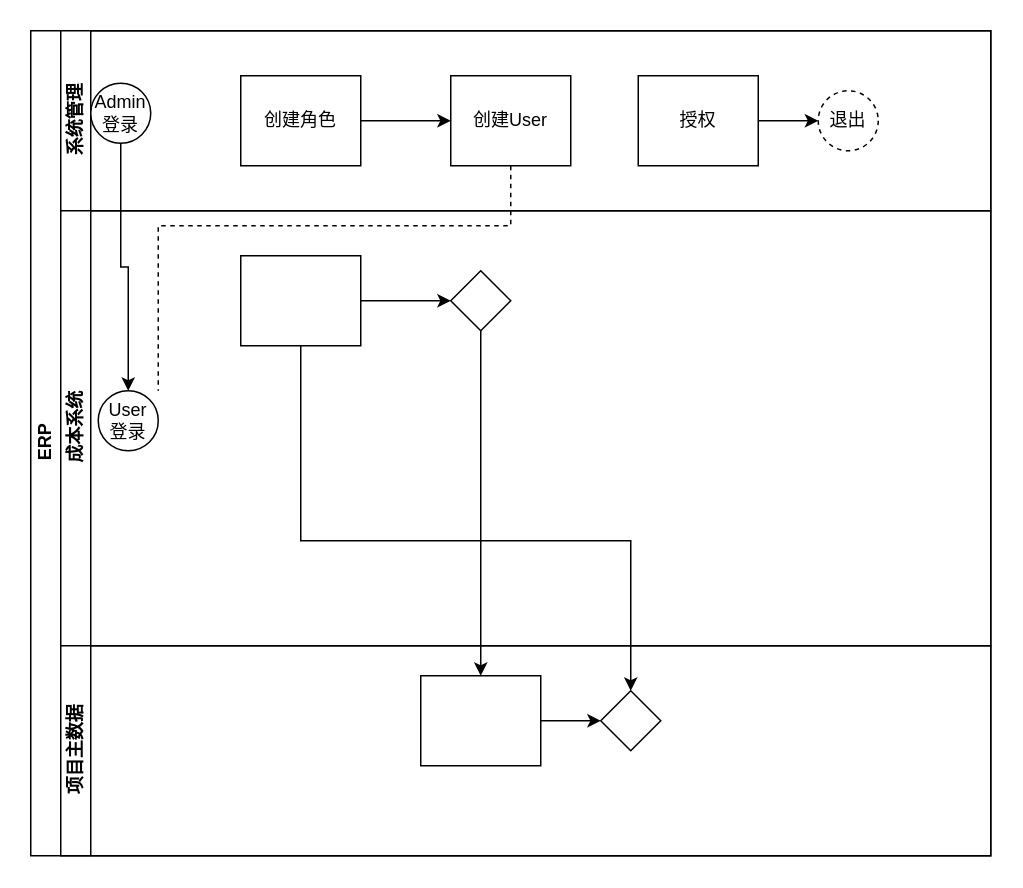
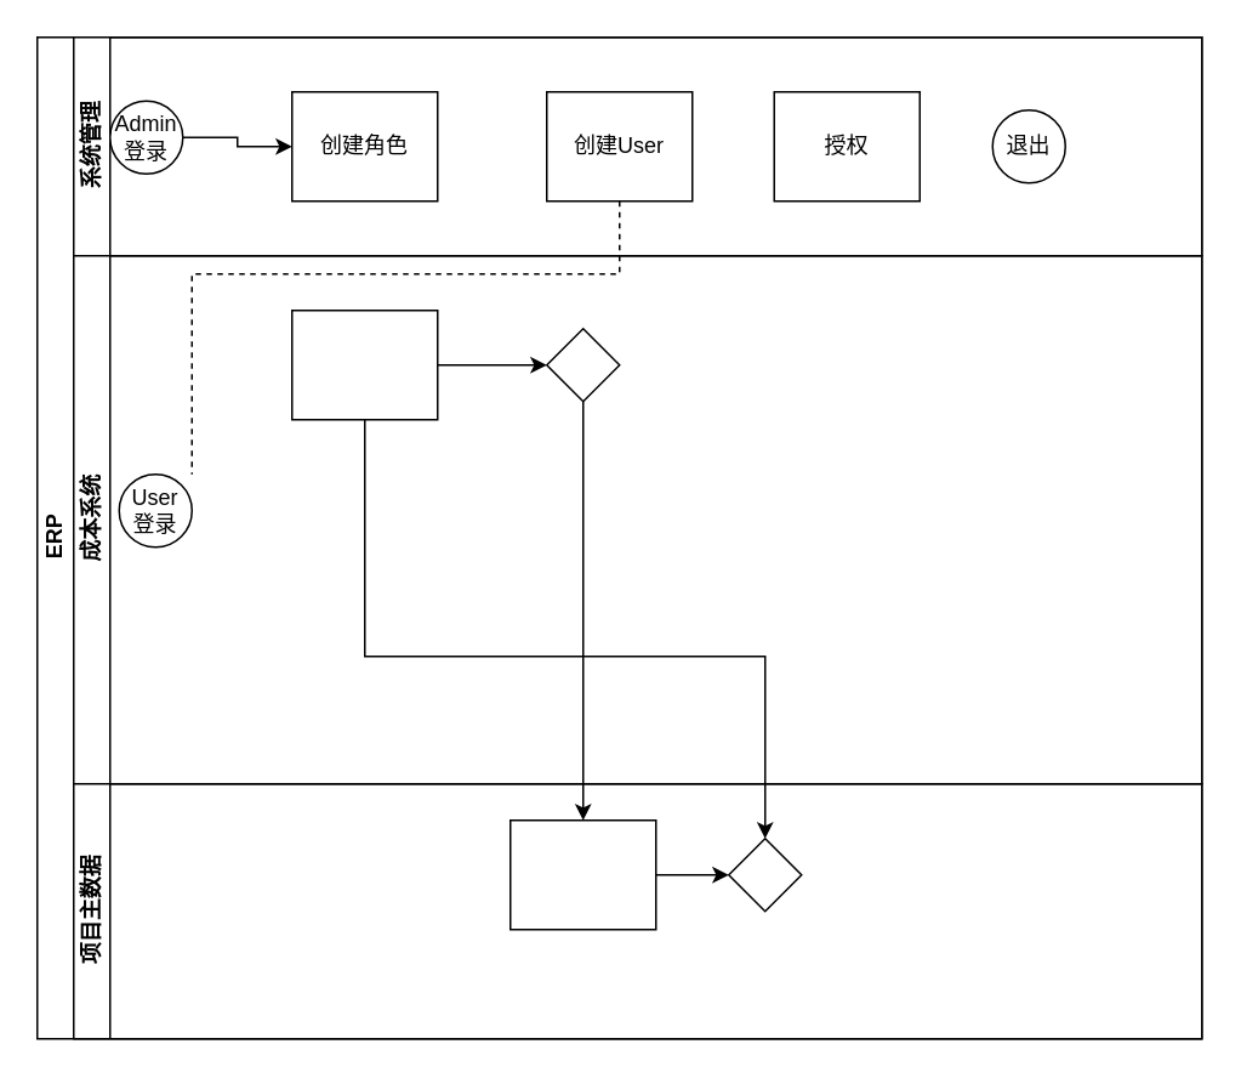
- <mxCell id="10" style="edgeStyle=orthogonalEdgeStyle;rounded=0;orthogonalLoop=1;jettySize=auto;html=1;entryX=0;entryY=0.5;entryDx=0;entryDy=0;" edge="1" parent="6" source="11" target="14"><mxGeometry relative="1" as="geometry" /></mxCell>
- <mxCell id="12" value="" style="edgeStyle=orthogonalEdgeStyle;rounded=0;orthogonalLoop=1;jettySize=auto;html=1;endArrow=classic;endFill=1;exitX=1;exitY=0.5;exitDx=0;exitDy=0;" edge="1" parent="6" source="13" target="8"><mxGeometry relative="1" as="geometry"><mxPoint x="395" y="50" as="sourcePoint" /></mxGeometry></mxCell>
- <mxCell id="8" value="退出" style="ellipse;whiteSpace=wrap;html=1;dashed=1;" vertex="1" parent="6"><mxGeometry x="505" y="40" width="40" height="40" as="geometry" /></mxCell>
+ <mxCell id="8" value="退出" style="ellipse;whiteSpace=wrap;html=1;" vertex="1" parent="6"><mxGeometry x="505" y="40" width="40" height="40" as="geometry" /></mxCell>
- <mxCell id="7" value="" style="edgeStyle=orthogonalEdgeStyle;rounded=0;orthogonalLoop=1;jettySize=auto;html=1;" edge="1" parent="6" source="9" target="19"><mxGeometry relative="1" as="geometry" /></mxCell>
+ <mxCell id="7" value="" style="edgeStyle=orthogonalEdgeStyle;rounded=0;orthogonalLoop=1;jettySize=auto;html=1;" edge="1" parent="6" source="9" target="11"><mxGeometry relative="1" as="geometry" /></mxCell>
